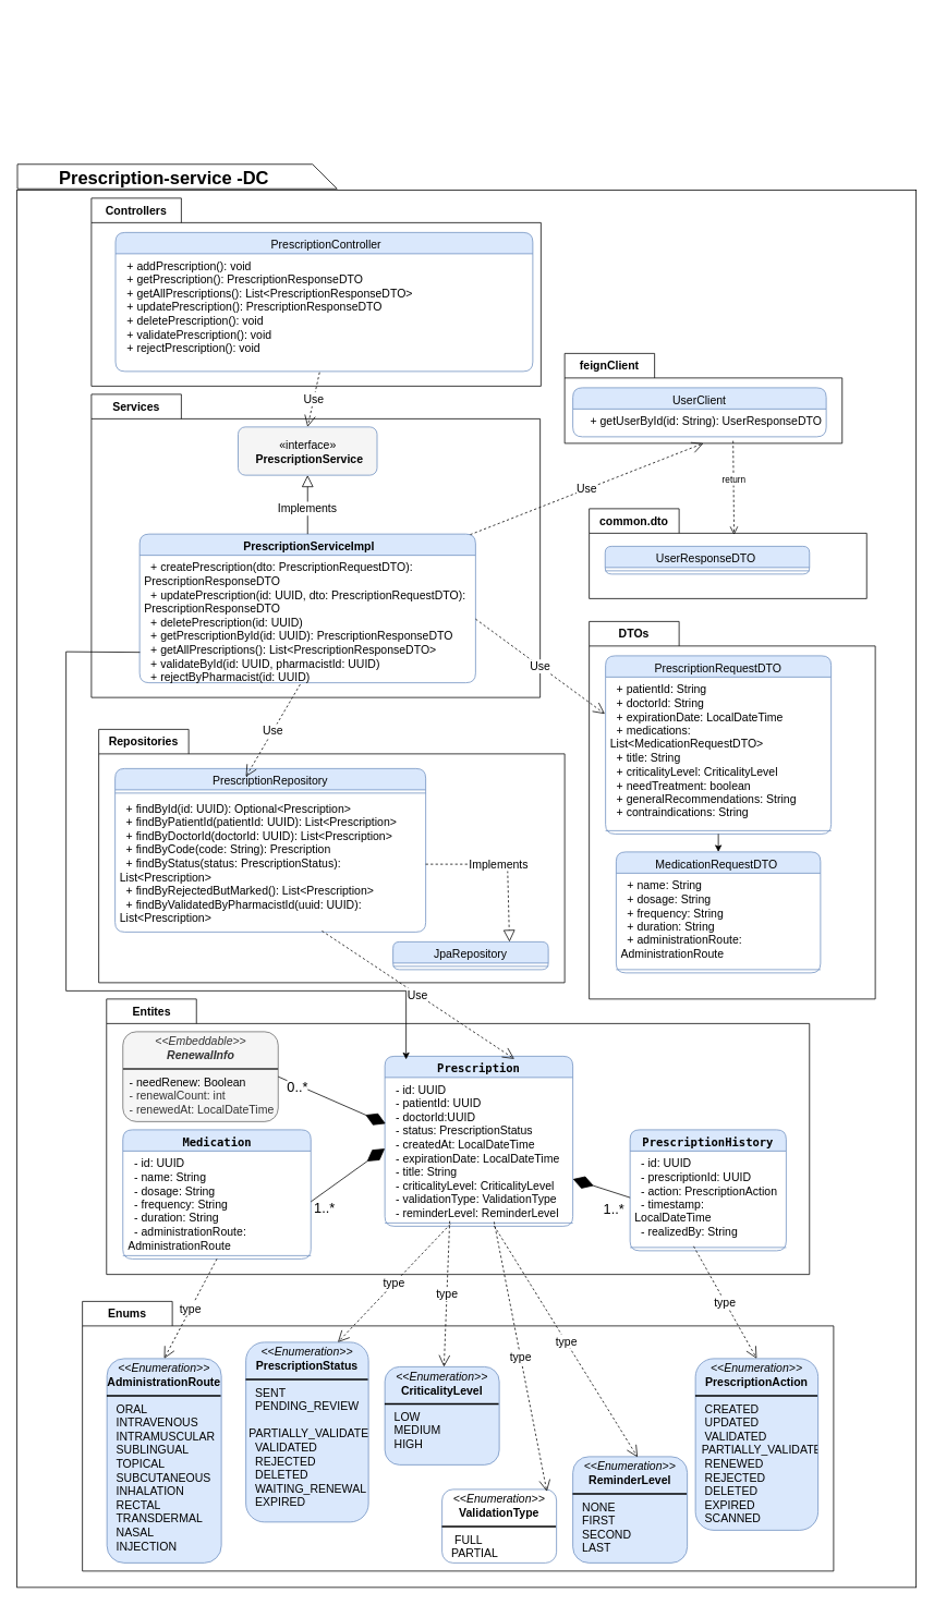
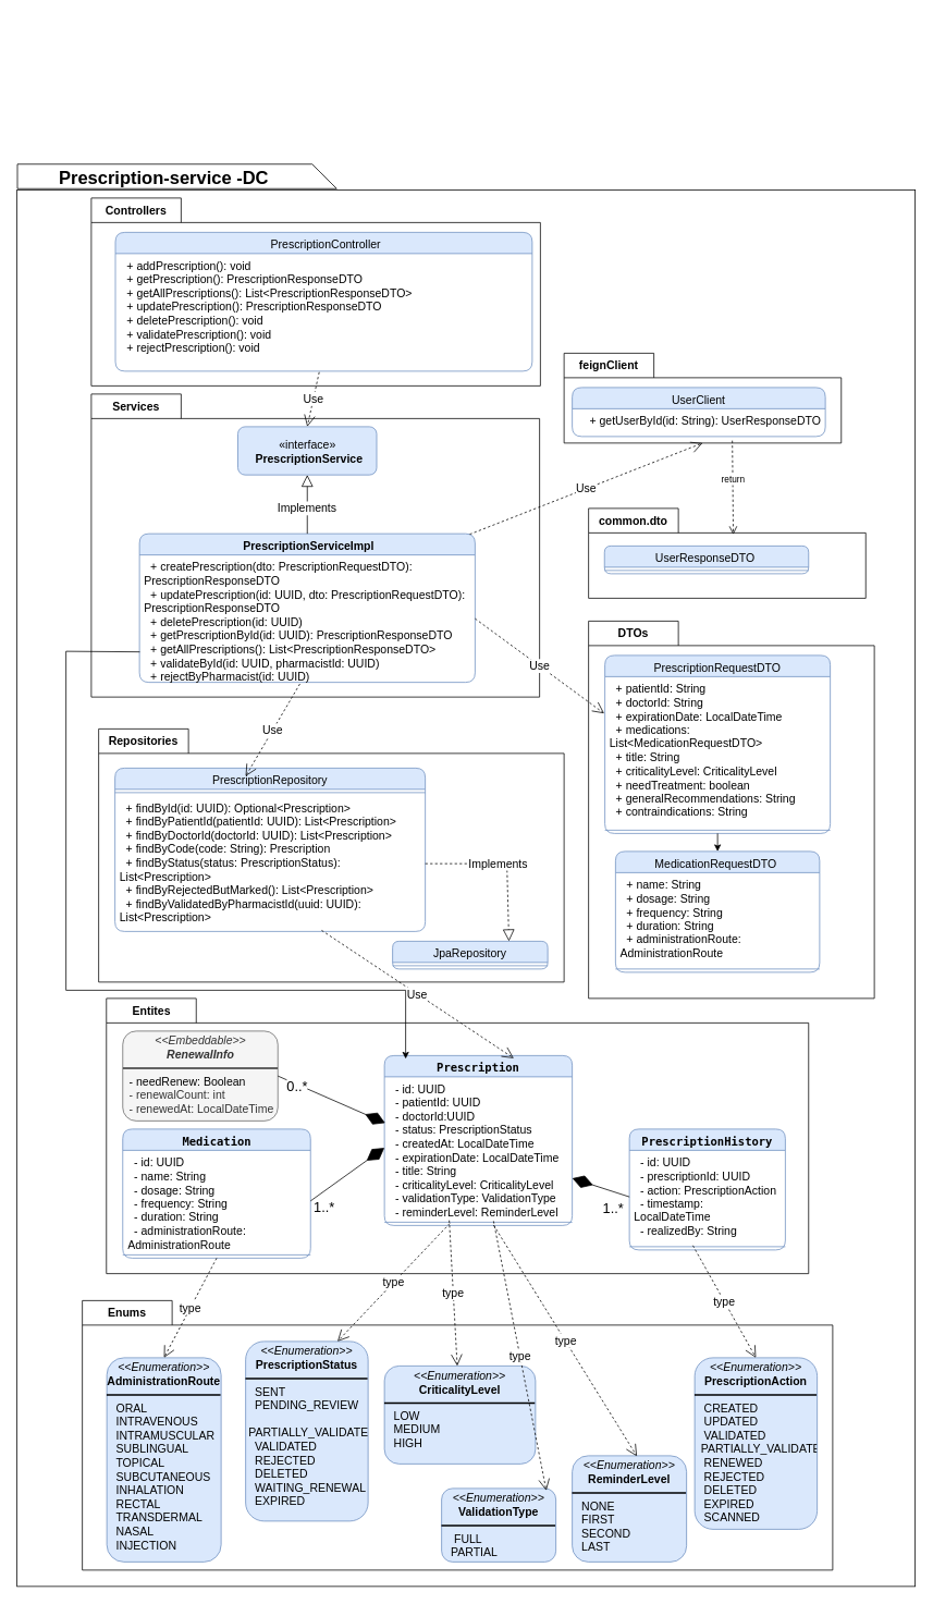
- <mxCell id="38" value="«interface»&lt;br&gt;&lt;div style=&quot;text-align: left;&quot;&gt;&lt;span style=&quot;background-color: transparent;&quot;&gt;&lt;b&gt;&amp;nbsp;PrescriptionService&lt;/b&gt;&lt;/span&gt;&lt;/div&gt;" style="html=1;whiteSpace=wrap;fillColor=#f5f5f5;strokeColor=#6c8ebf;rounded=1;fontSize=14;" parent="35" vertex="1"><mxGeometry x="179.5" y="40" width="170" height="59" as="geometry" /></mxCell>
+ <mxCell id="38" value="«interface»&lt;br&gt;&lt;div style=&quot;text-align: left;&quot;&gt;&lt;span style=&quot;background-color: transparent;&quot;&gt;&lt;b&gt;&amp;nbsp;PrescriptionService&lt;/b&gt;&lt;/span&gt;&lt;/div&gt;" style="html=1;whiteSpace=wrap;fillColor=#dae8fc;strokeColor=#6c8ebf;rounded=1;fontSize=14;" parent="35" vertex="1"><mxGeometry x="179.5" y="40" width="170" height="59" as="geometry" /></mxCell>
- <mxCell id="22" value="&lt;p style=&quot;margin:0px;margin-top:4px;text-align:center;&quot;&gt;&lt;i&gt;&amp;lt;&amp;lt;Enumeration&amp;gt;&amp;gt;&lt;/i&gt;&lt;br&gt;&lt;b&gt;CriticalityLevel&lt;/b&gt;&lt;/p&gt;&lt;hr style=&quot;border-style:solid;&quot;&gt;&lt;p style=&quot;margin:0px;margin-left:4px;&quot;&gt;&amp;nbsp;&lt;span style=&quot;background-color: transparent;&quot;&gt;&amp;nbsp;&lt;/span&gt;&lt;span style=&quot;background-color: transparent;&quot;&gt;LOW&lt;/span&gt;&lt;span style=&quot;background-color: transparent;&quot;&gt;&lt;br&gt;&lt;/span&gt;&lt;/p&gt;&lt;p style=&quot;margin:0px;margin-left:4px;&quot;&gt;&amp;nbsp; MEDIUM&lt;/p&gt;&lt;p style=&quot;margin:0px;margin-left:4px;&quot;&gt;&amp;nbsp; HIGH&lt;/p&gt;" style="verticalAlign=top;align=left;overflow=fill;html=1;whiteSpace=wrap;fillColor=#dae8fc;strokeColor=#6c8ebf;rounded=1;fontSize=14;" parent="20" vertex="1"><mxGeometry x="370" y="80" width="140" height="120" as="geometry" /></mxCell>
+ <mxCell id="22" value="&lt;p style=&quot;margin:0px;margin-top:4px;text-align:center;&quot;&gt;&lt;i&gt;&amp;lt;&amp;lt;Enumeration&amp;gt;&amp;gt;&lt;/i&gt;&lt;br&gt;&lt;b&gt;CriticalityLevel&lt;/b&gt;&lt;/p&gt;&lt;hr style=&quot;border-style:solid;&quot;&gt;&lt;p style=&quot;margin:0px;margin-left:4px;&quot;&gt;&amp;nbsp;&lt;span style=&quot;background-color: transparent;&quot;&gt;&amp;nbsp;&lt;/span&gt;&lt;span style=&quot;background-color: transparent;&quot;&gt;LOW&lt;/span&gt;&lt;span style=&quot;background-color: transparent;&quot;&gt;&lt;br&gt;&lt;/span&gt;&lt;/p&gt;&lt;p style=&quot;margin:0px;margin-left:4px;&quot;&gt;&amp;nbsp; MEDIUM&lt;/p&gt;&lt;p style=&quot;margin:0px;margin-left:4px;&quot;&gt;&amp;nbsp; HIGH&lt;/p&gt;" style="verticalAlign=top;align=left;overflow=fill;html=1;whiteSpace=wrap;fillColor=#dae8fc;strokeColor=#6c8ebf;rounded=1;fontSize=14;" parent="20" vertex="1"><mxGeometry x="370" y="80" width="185" height="120" as="geometry" /></mxCell>
- <mxCell id="23" value="&lt;p style=&quot;margin:0px;margin-top:4px;text-align:center;&quot;&gt;&lt;i&gt;&amp;lt;&amp;lt;Enumeration&amp;gt;&amp;gt;&lt;/i&gt;&lt;br&gt;&lt;b&gt;ValidationType&lt;/b&gt;&lt;/p&gt;&lt;hr style=&quot;border-style:solid;&quot;&gt;&lt;p style=&quot;margin:0px;margin-left:4px;&quot;&gt;&amp;nbsp;&lt;span style=&quot;background-color: transparent;&quot;&gt;&amp;nbsp; FULL&lt;/span&gt;&lt;br&gt;&lt;/p&gt;&lt;p style=&quot;margin:0px;margin-left:4px;&quot;&gt;&amp;nbsp; PARTIAL&lt;/p&gt;" style="verticalAlign=top;align=left;overflow=fill;html=1;whiteSpace=wrap;fillColor=#ffffff;strokeColor=#6c8ebf;rounded=1;fontSize=14;" parent="20" vertex="1"><mxGeometry x="440" y="230" width="140" height="90" as="geometry" /></mxCell>
+ <mxCell id="23" value="&lt;p style=&quot;margin:0px;margin-top:4px;text-align:center;&quot;&gt;&lt;i&gt;&amp;lt;&amp;lt;Enumeration&amp;gt;&amp;gt;&lt;/i&gt;&lt;br&gt;&lt;b&gt;ValidationType&lt;/b&gt;&lt;/p&gt;&lt;hr style=&quot;border-style:solid;&quot;&gt;&lt;p style=&quot;margin:0px;margin-left:4px;&quot;&gt;&amp;nbsp;&lt;span style=&quot;background-color: transparent;&quot;&gt;&amp;nbsp; FULL&lt;/span&gt;&lt;br&gt;&lt;/p&gt;&lt;p style=&quot;margin:0px;margin-left:4px;&quot;&gt;&amp;nbsp; PARTIAL&lt;/p&gt;" style="verticalAlign=top;align=left;overflow=fill;html=1;whiteSpace=wrap;fillColor=#dae8fc;strokeColor=#6c8ebf;rounded=1;fontSize=14;" parent="20" vertex="1"><mxGeometry x="440" y="230" width="140" height="90" as="geometry" /></mxCell>
